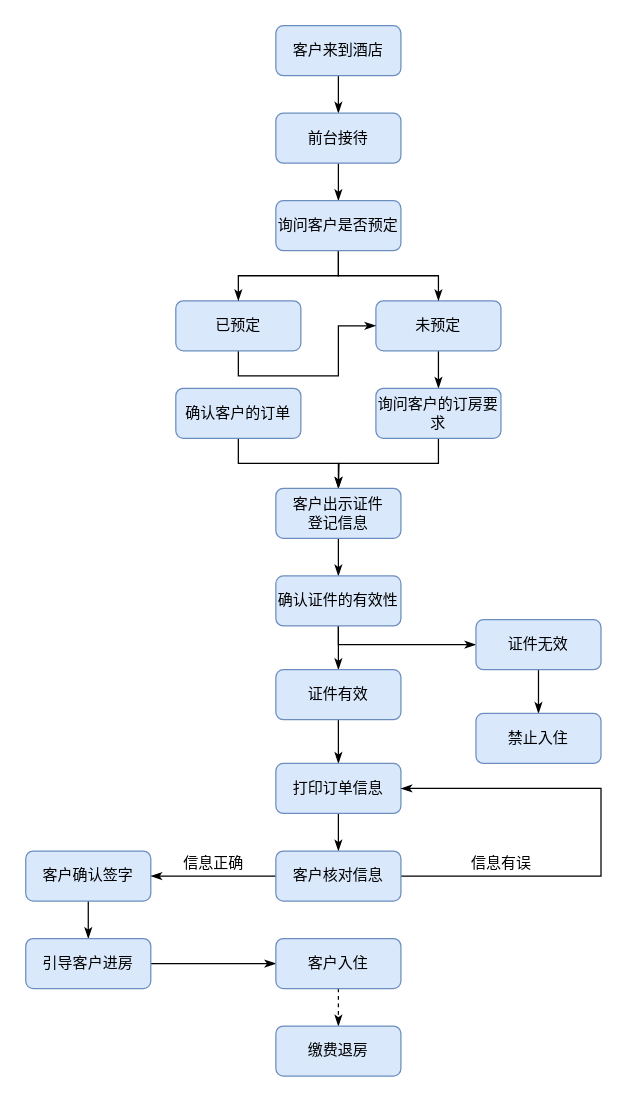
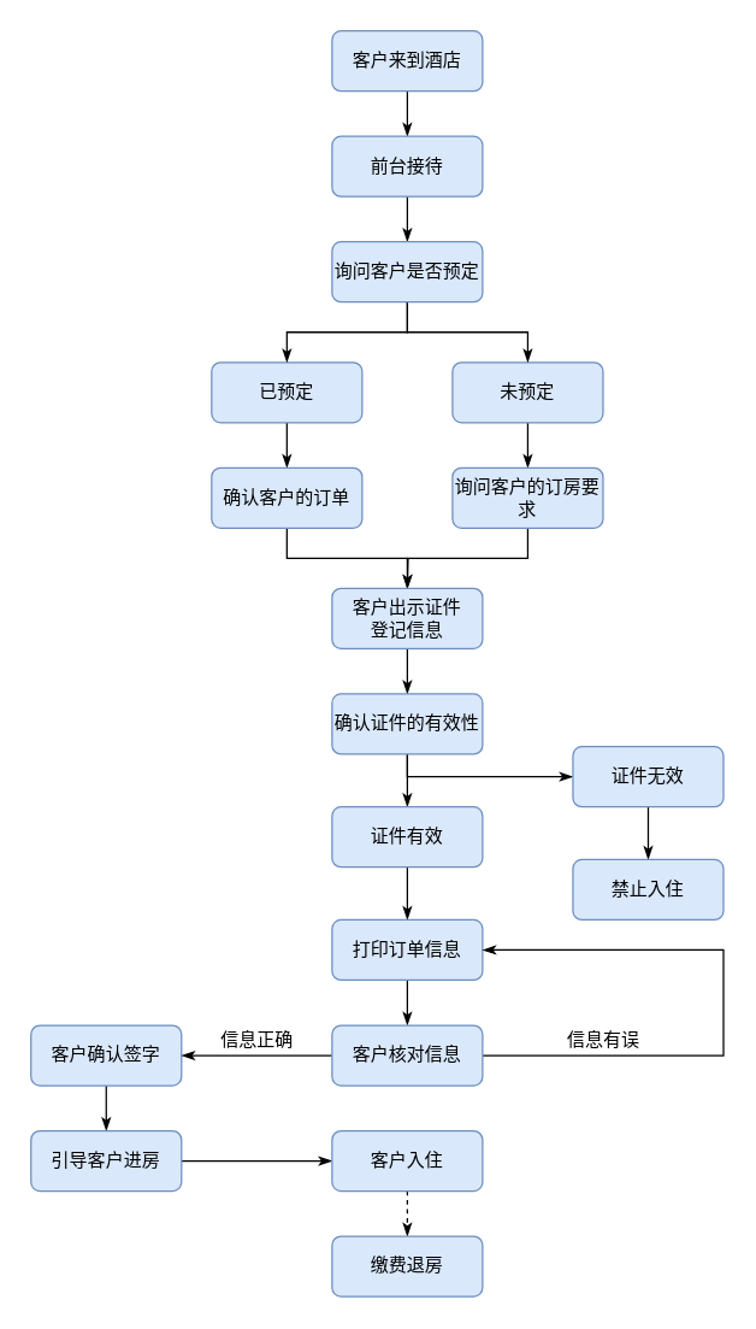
- <mxCell id="4" style="edgeStyle=orthogonalEdgeStyle;rounded=0;orthogonalLoop=1;jettySize=auto;html=1;exitX=0.5;exitY=1;exitDx=0;exitDy=0;startArrow=none;startFill=0;endArrow=classicThin;endFill=1;" edge="1" parent="1" source="5" target="3"><mxGeometry relative="1" as="geometry" /></mxCell>
+ <mxCell id="4" style="edgeStyle=orthogonalEdgeStyle;rounded=0;orthogonalLoop=1;jettySize=auto;html=1;exitX=0.5;exitY=1;exitDx=0;exitDy=0;entryX=0.5;entryY=0;entryDx=0;entryDy=0;startArrow=none;startFill=0;endArrow=classicThin;endFill=1;" edge="1" parent="1" source="5" target="14"><mxGeometry relative="1" as="geometry" /></mxCell>
